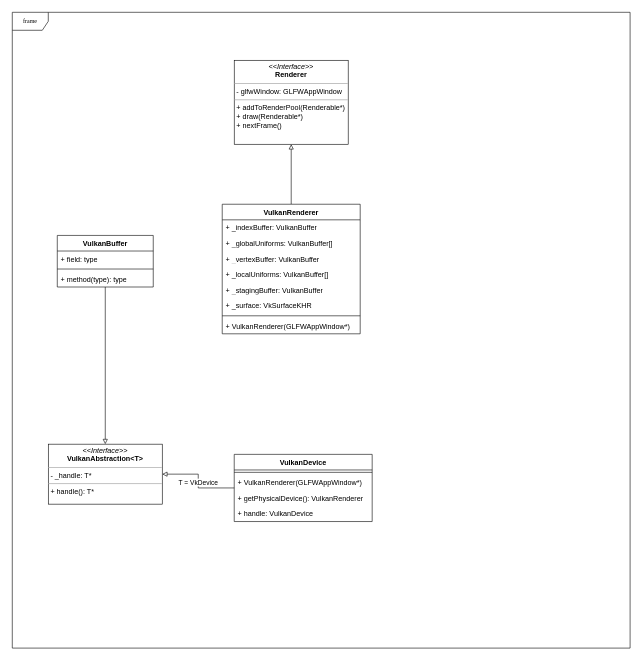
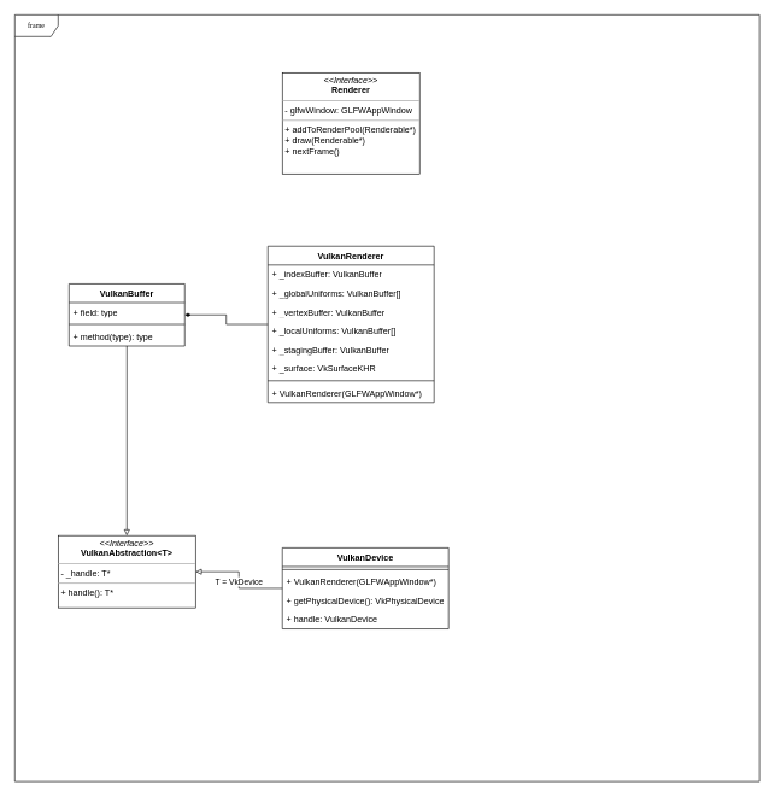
- <mxCell id="4" style="edgeStyle=orthogonalEdgeStyle;rounded=0;orthogonalLoop=1;jettySize=auto;html=1;endArrow=block;endFill=0;" edge="1" parent="1" source="12" target="3"><mxGeometry relative="1" as="geometry"><mxPoint x="475" y="320" as="sourcePoint" /></mxGeometry></mxCell>
+ <mxCell id="5" style="edgeStyle=orthogonalEdgeStyle;rounded=0;orthogonalLoop=1;jettySize=auto;html=1;endArrow=diamondThin;endFill=1;" edge="1" parent="1" source="12" target="7"><mxGeometry relative="1" as="geometry"><mxPoint x="372.5" y="314.947" as="sourcePoint" /></mxGeometry></mxCell>
- <mxCell id="24" value="+ getPhysicalDevice(): VulkanRenderer" style="text;strokeColor=none;fillColor=none;align=left;verticalAlign=top;spacingLeft=4;spacingRight=4;overflow=hidden;rotatable=0;points=[[0,0.5],[1,0.5]];portConstraint=eastwest;whiteSpace=wrap;html=1;" vertex="1" parent="21"><mxGeometry y="60" width="230" height="26" as="geometry" /></mxCell>
+ <mxCell id="24" value="+ getPhysicalDevice(): VkPhysicalDevice" style="text;strokeColor=none;fillColor=none;align=left;verticalAlign=top;spacingLeft=4;spacingRight=4;overflow=hidden;rotatable=0;points=[[0,0.5],[1,0.5]];portConstraint=eastwest;whiteSpace=wrap;html=1;" vertex="1" parent="21"><mxGeometry y="60" width="230" height="26" as="geometry" /></mxCell>
